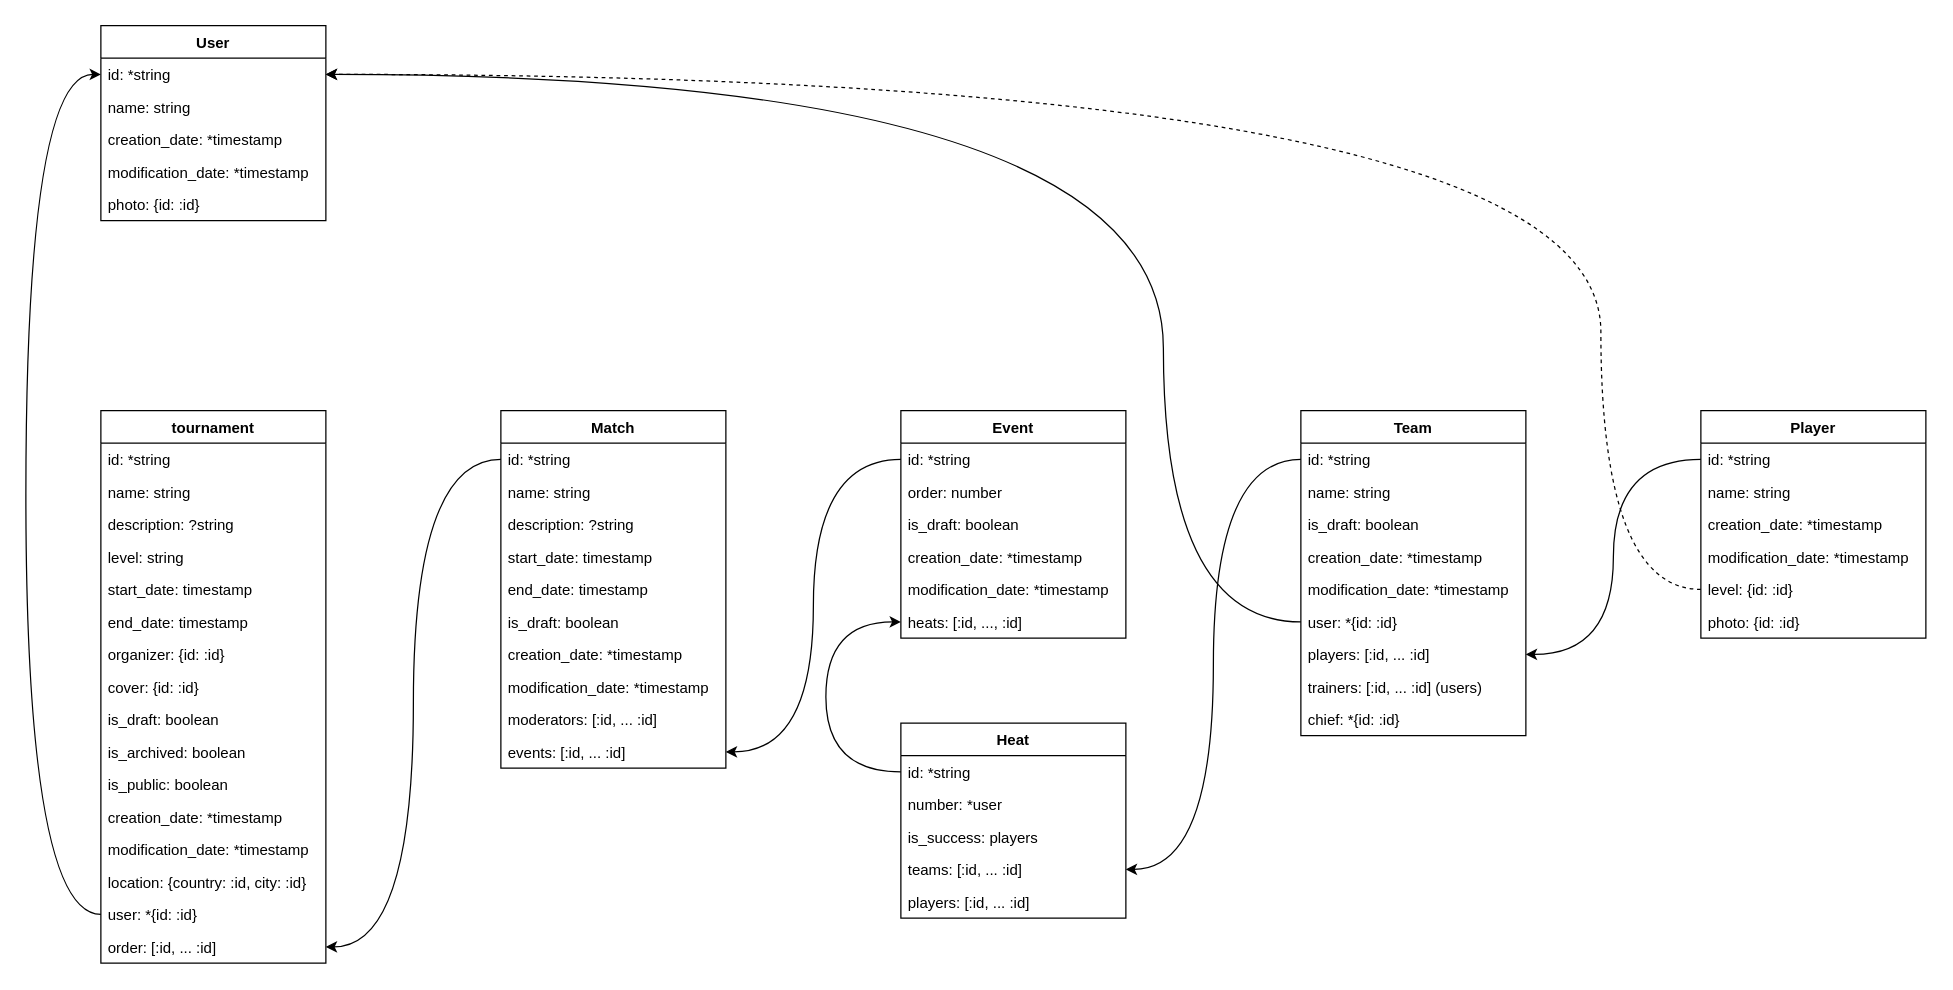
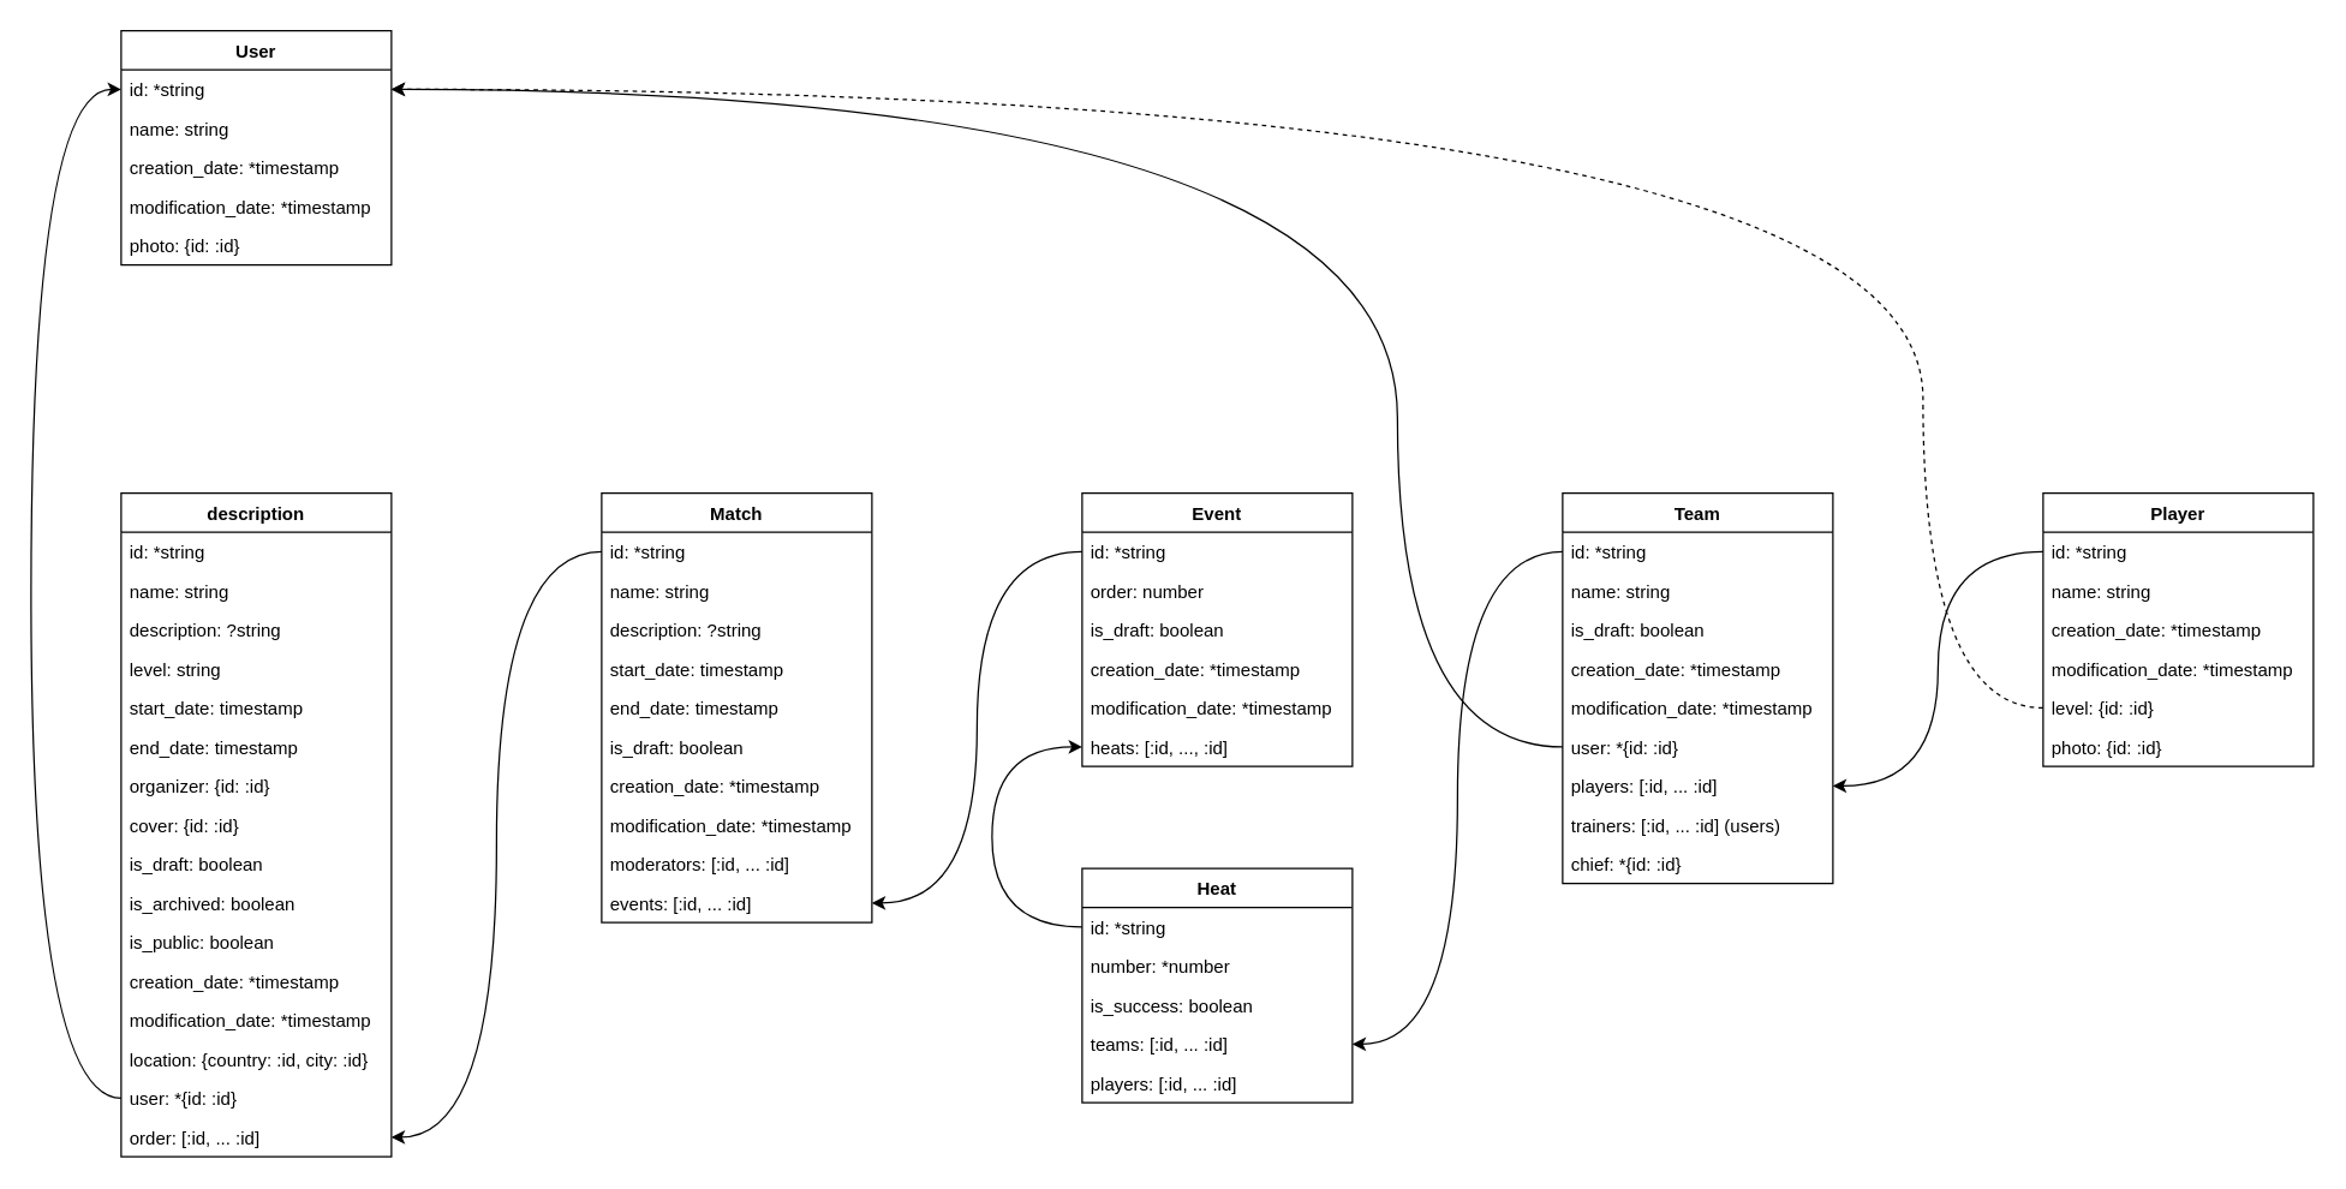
- <mxCell id="2" value="tournament" style="swimlane;fontStyle=1;childLayout=stackLayout;horizontal=1;startSize=26;fillColor=none;horizontalStack=0;resizeParent=1;resizeParentMax=0;resizeLast=0;collapsible=1;marginBottom=0;" vertex="1" parent="1"><mxGeometry x="80" y="328" width="180" height="442" as="geometry" /></mxCell>
+ <mxCell id="2" value="description" style="swimlane;fontStyle=1;childLayout=stackLayout;horizontal=1;startSize=26;fillColor=none;horizontalStack=0;resizeParent=1;resizeParentMax=0;resizeLast=0;collapsible=1;marginBottom=0;" vertex="1" parent="1"><mxGeometry x="80" y="328" width="180" height="442" as="geometry" /></mxCell>
- <mxCell id="68" value="number: *user" style="text;strokeColor=none;fillColor=none;align=left;verticalAlign=top;spacingLeft=4;spacingRight=4;overflow=hidden;rotatable=0;points=[[0,0.5],[1,0.5]];portConstraint=eastwest;" vertex="1" parent="66"><mxGeometry y="52" width="180" height="26" as="geometry" /></mxCell>
+ <mxCell id="68" value="number: *number" style="text;strokeColor=none;fillColor=none;align=left;verticalAlign=top;spacingLeft=4;spacingRight=4;overflow=hidden;rotatable=0;points=[[0,0.5],[1,0.5]];portConstraint=eastwest;" vertex="1" parent="66"><mxGeometry y="52" width="180" height="26" as="geometry" /></mxCell>
- <mxCell id="69" value="is_success: players" style="text;strokeColor=none;fillColor=none;align=left;verticalAlign=top;spacingLeft=4;spacingRight=4;overflow=hidden;rotatable=0;points=[[0,0.5],[1,0.5]];portConstraint=eastwest;" vertex="1" parent="66"><mxGeometry y="78" width="180" height="26" as="geometry" /></mxCell>
+ <mxCell id="69" value="is_success: boolean" style="text;strokeColor=none;fillColor=none;align=left;verticalAlign=top;spacingLeft=4;spacingRight=4;overflow=hidden;rotatable=0;points=[[0,0.5],[1,0.5]];portConstraint=eastwest;" vertex="1" parent="66"><mxGeometry y="78" width="180" height="26" as="geometry" /></mxCell>
